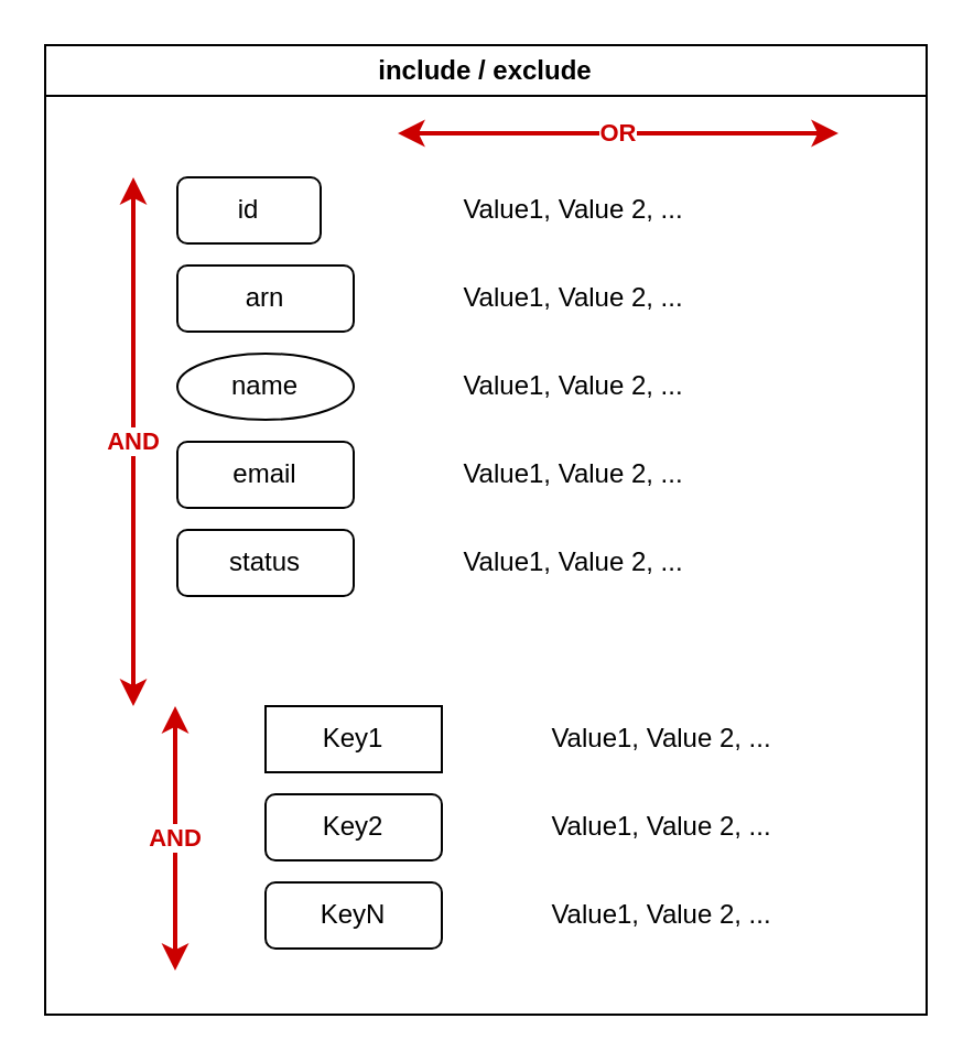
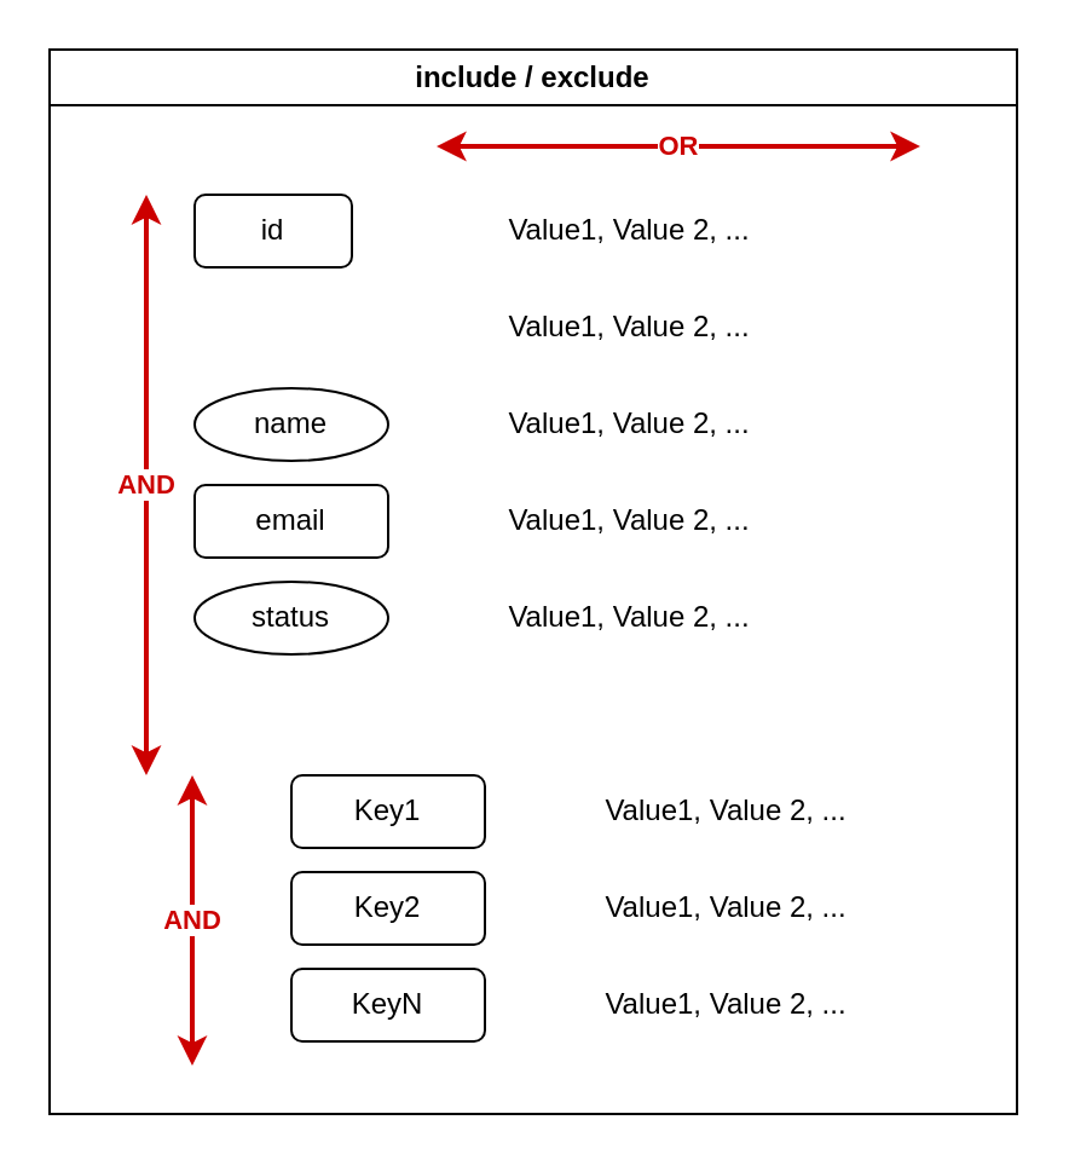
- <mxCell id="4" value="arn" style="rounded=1;whiteSpace=wrap;html=1;" parent="2" vertex="1"><mxGeometry x="60" y="100" width="80" height="30" as="geometry" /></mxCell>
- <mxCell id="7" value="status" style="rounded=1;whiteSpace=wrap;html=1;" parent="2" vertex="1"><mxGeometry x="60" y="220" width="80" height="30" as="geometry" /></mxCell>
+ <mxCell id="7" value="status" style="ellipse;whiteSpace=wrap;html=1;" parent="2" vertex="1"><mxGeometry x="60" y="220" width="80" height="30" as="geometry" /></mxCell>
- <mxCell id="14" value="Key1" style="whiteSpace=wrap;html=1;rounded=0;" parent="2" vertex="1"><mxGeometry x="100" y="300" width="80" height="30" as="geometry" /></mxCell>
+ <mxCell id="14" value="Key1" style="rounded=1;whiteSpace=wrap;html=1;" parent="2" vertex="1"><mxGeometry x="100" y="300" width="80" height="30" as="geometry" /></mxCell>
